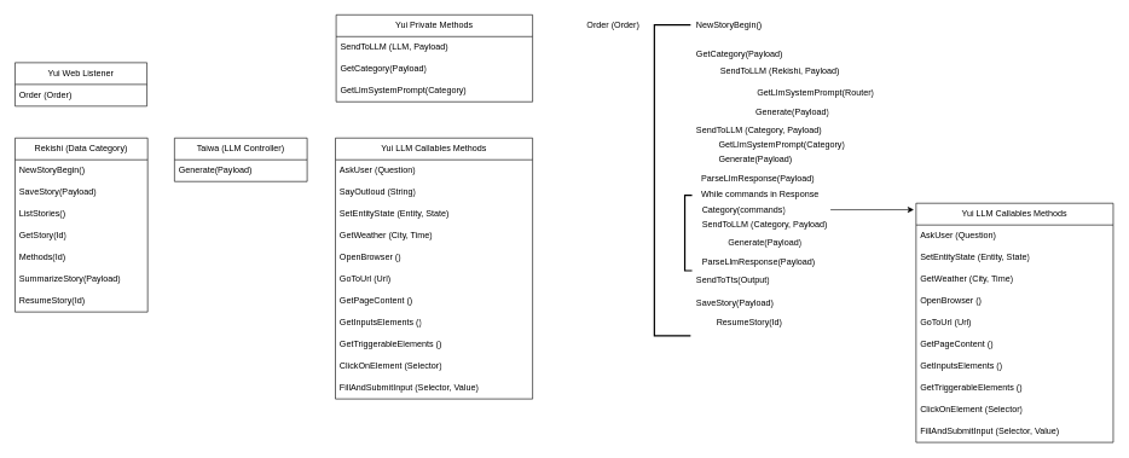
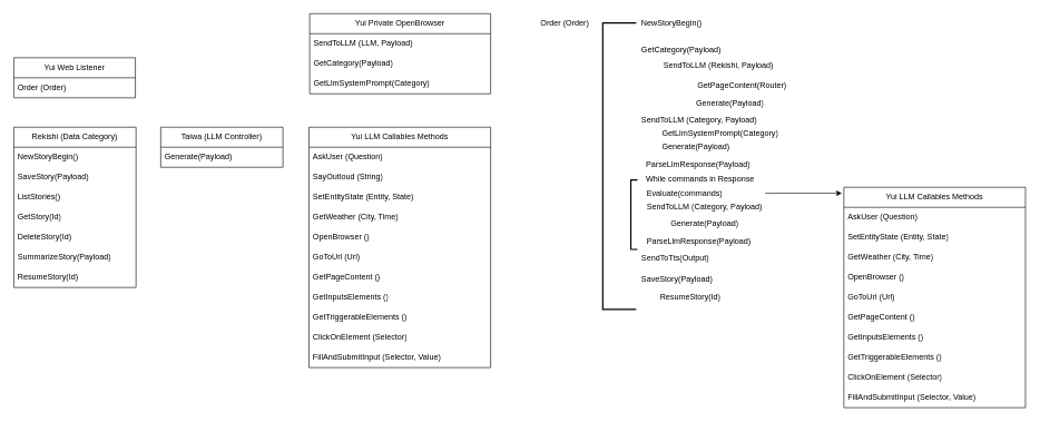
- <mxCell id="26" value="Yui Private Methods" style="swimlane;fontStyle=0;childLayout=stackLayout;horizontal=1;startSize=30;horizontalStack=0;resizeParent=1;resizeParentMax=0;resizeLast=0;collapsible=1;marginBottom=0;whiteSpace=wrap;html=1;" parent="1" vertex="1"><mxGeometry x="463" y="20" width="271" height="120" as="geometry" /></mxCell>
+ <mxCell id="26" value="Yui Private OpenBrowser" style="swimlane;fontStyle=0;childLayout=stackLayout;horizontal=1;startSize=30;horizontalStack=0;resizeParent=1;resizeParentMax=0;resizeLast=0;collapsible=1;marginBottom=0;whiteSpace=wrap;html=1;" parent="1" vertex="1"><mxGeometry x="463" y="20" width="271" height="120" as="geometry" /></mxCell>
- <mxCell id="33" value="GetLlmSystemPrompt(Router)" style="text;strokeColor=none;fillColor=none;align=left;verticalAlign=middle;spacingLeft=4;spacingRight=4;overflow=hidden;points=[[0,0.5],[1,0.5]];portConstraint=eastwest;rotatable=0;whiteSpace=wrap;html=1;" vertex="1" parent="1"><mxGeometry x="1038" y="113" width="271" height="30" as="geometry" /></mxCell>
+ <mxCell id="33" value="GetPageContent(Router)" style="text;strokeColor=none;fillColor=none;align=left;verticalAlign=middle;spacingLeft=4;spacingRight=4;overflow=hidden;points=[[0,0.5],[1,0.5]];portConstraint=eastwest;rotatable=0;whiteSpace=wrap;html=1;" vertex="1" parent="1"><mxGeometry x="1038" y="113" width="271" height="30" as="geometry" /></mxCell>
- <mxCell id="41" value="Category(commands)" style="text;strokeColor=none;fillColor=none;align=left;verticalAlign=middle;spacingLeft=4;spacingRight=4;overflow=hidden;points=[[0,0.5],[1,0.5]];portConstraint=eastwest;rotatable=0;whiteSpace=wrap;html=1;" vertex="1" parent="1"><mxGeometry x="962" y="274" width="183" height="30" as="geometry" /></mxCell>
+ <mxCell id="41" value="Evaluate(commands)" style="text;strokeColor=none;fillColor=none;align=left;verticalAlign=middle;spacingLeft=4;spacingRight=4;overflow=hidden;points=[[0,0.5],[1,0.5]];portConstraint=eastwest;rotatable=0;whiteSpace=wrap;html=1;" vertex="1" parent="1"><mxGeometry x="962" y="274" width="183" height="30" as="geometry" /></mxCell>
- <mxCell id="21" value="Methods(Id)" style="text;strokeColor=none;fillColor=none;align=left;verticalAlign=middle;spacingLeft=4;spacingRight=4;overflow=hidden;points=[[0,0.5],[1,0.5]];portConstraint=eastwest;rotatable=0;whiteSpace=wrap;html=1;" parent="16" vertex="1"><mxGeometry y="150" width="183" height="30" as="geometry" /></mxCell>
+ <mxCell id="21" value="DeleteStory(Id)" style="text;strokeColor=none;fillColor=none;align=left;verticalAlign=middle;spacingLeft=4;spacingRight=4;overflow=hidden;points=[[0,0.5],[1,0.5]];portConstraint=eastwest;rotatable=0;whiteSpace=wrap;html=1;" parent="16" vertex="1"><mxGeometry y="150" width="183" height="30" as="geometry" /></mxCell>
